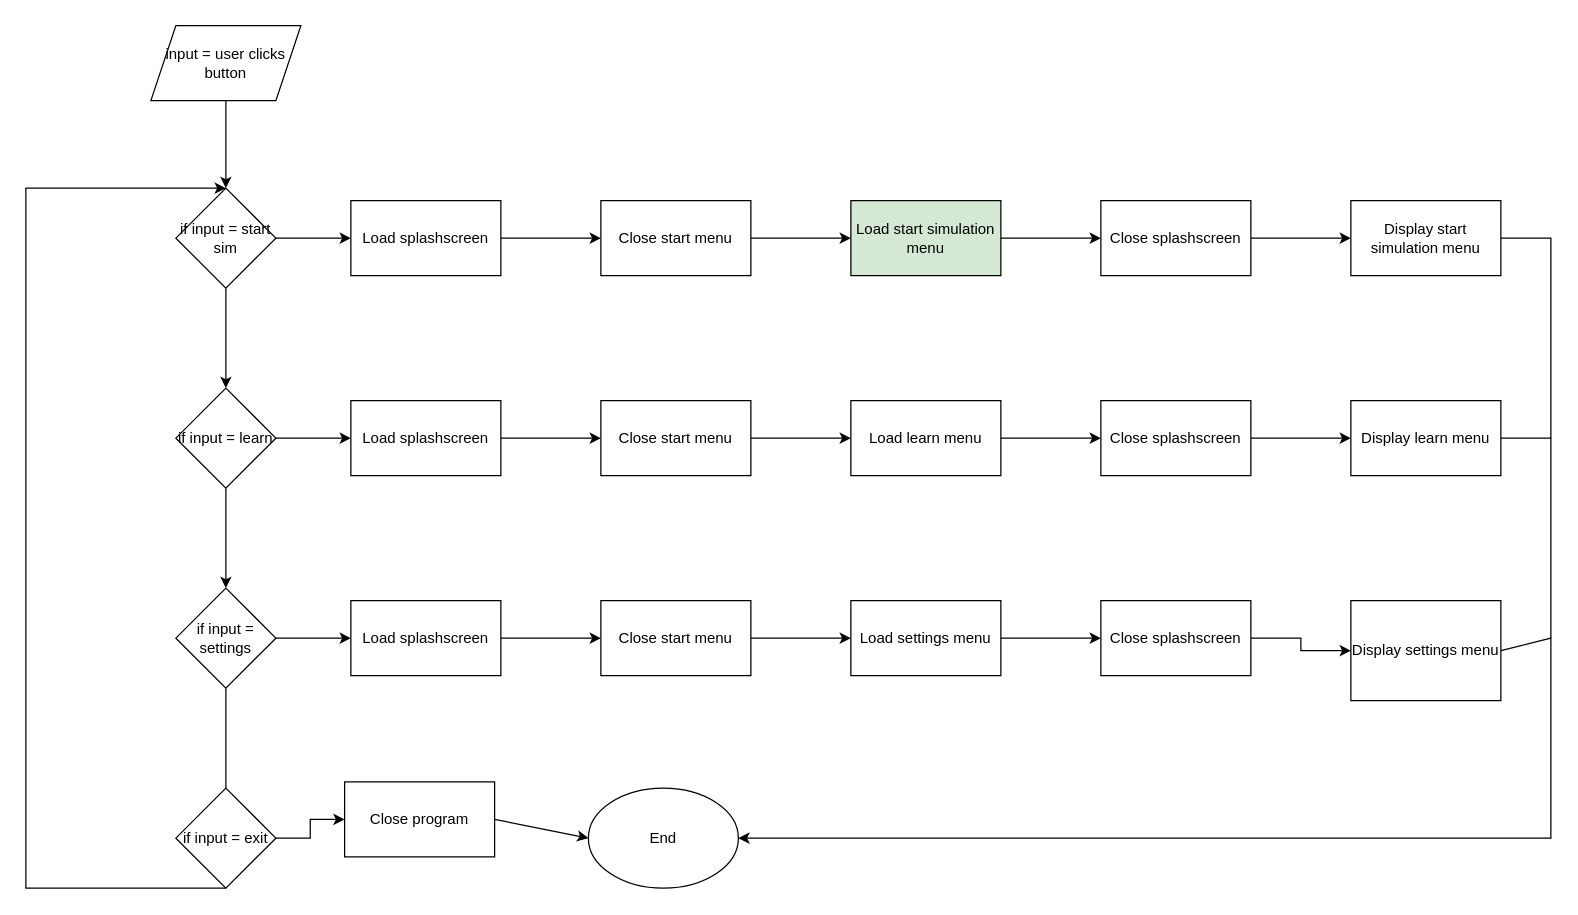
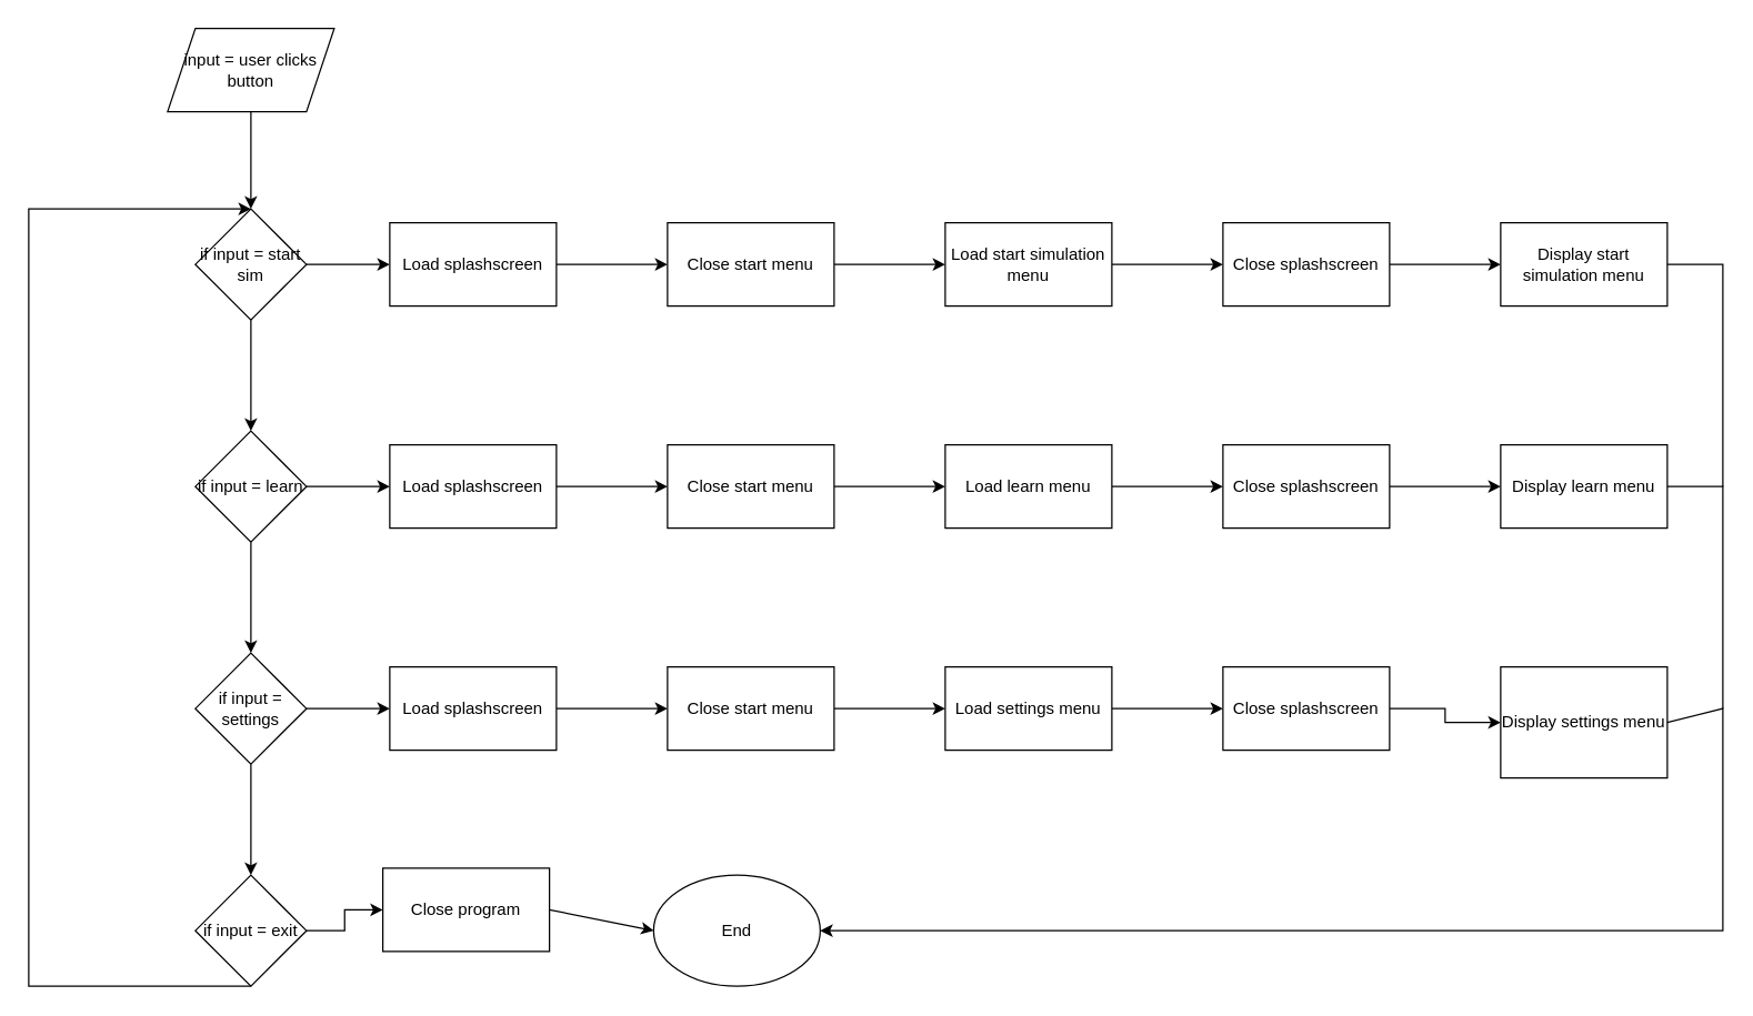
- <mxCell id="12" value="Load start simulation menu" style="whiteSpace=wrap;html=1;fillColor=#d5e8d4;" vertex="1" parent="1"><mxGeometry x="680" y="160" width="120" height="60" as="geometry" /></mxCell>
+ <mxCell id="12" value="Load start simulation menu" style="whiteSpace=wrap;html=1;" vertex="1" parent="1"><mxGeometry x="680" y="160" width="120" height="60" as="geometry" /></mxCell>
- <mxCell id="29" value="" style="edgeStyle=orthogonalEdgeStyle;rounded=0;orthogonalLoop=1;jettySize=auto;html=1;endArrow=none;" edge="1" parent="1" source="30" target="41"><mxGeometry relative="1" as="geometry" /></mxCell>
+ <mxCell id="29" value="" style="edgeStyle=orthogonalEdgeStyle;rounded=0;orthogonalLoop=1;jettySize=auto;html=1;" edge="1" parent="1" source="30" target="41"><mxGeometry relative="1" as="geometry" /></mxCell>
